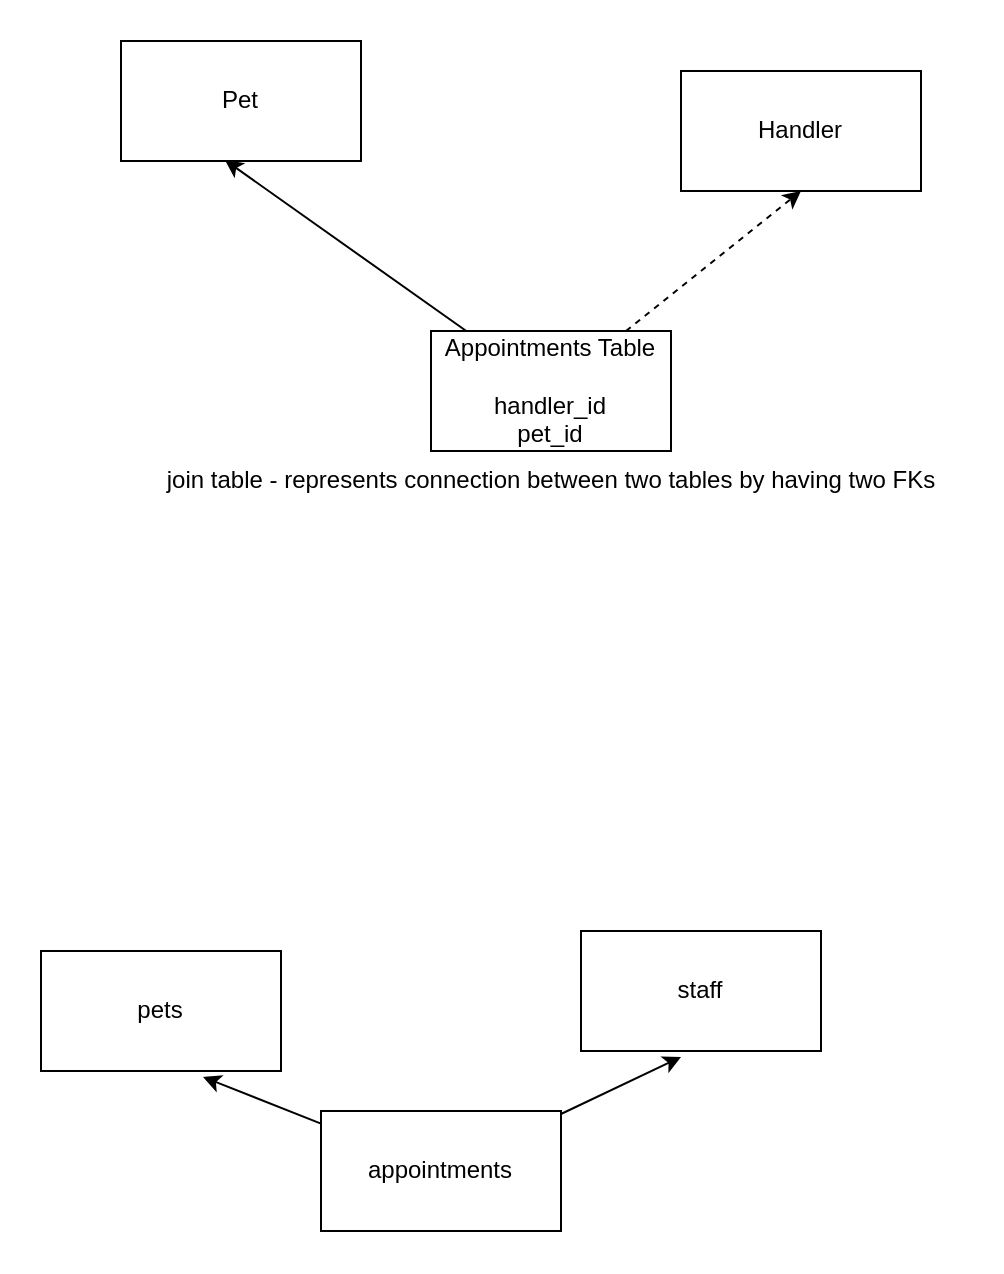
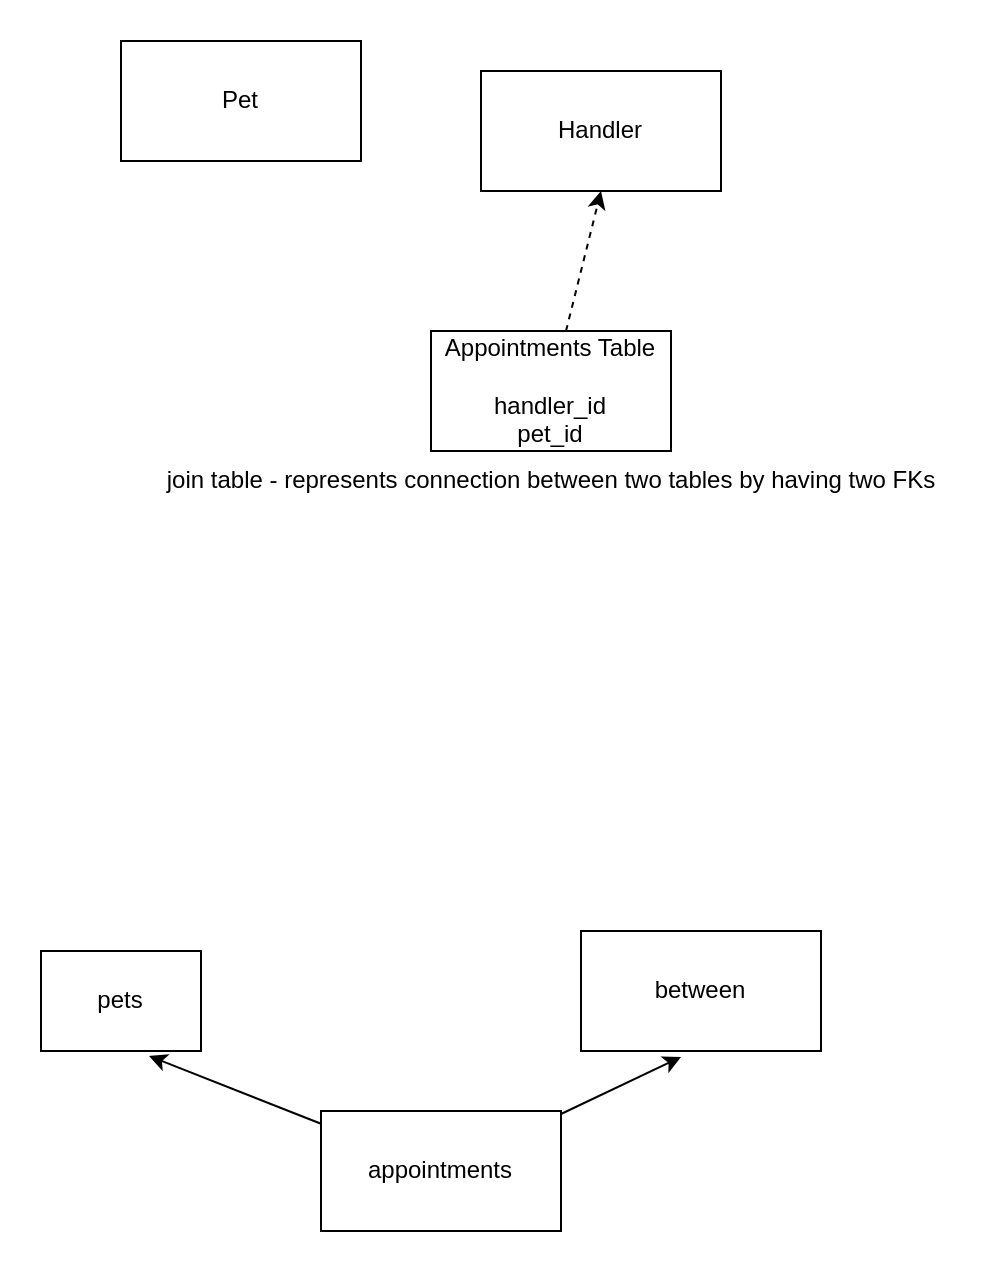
- <mxCell id="3" value="Handler" style="whiteSpace=wrap;html=1;" parent="1" vertex="1"><mxGeometry x="340" y="35" width="120" height="60" as="geometry" /></mxCell>
+ <mxCell id="3" value="Handler" style="whiteSpace=wrap;html=1;" parent="1" vertex="1"><mxGeometry x="240" y="35" width="120" height="60" as="geometry" /></mxCell>
- <mxCell id="5" style="edgeStyle=none;html=1;entryX=0.433;entryY=0.992;entryDx=0;entryDy=0;entryPerimeter=0;" parent="1" source="6" target="2" edge="1"><mxGeometry relative="1" as="geometry" /></mxCell>
- <mxCell id="11" value="staff" style="whiteSpace=wrap;html=1;" vertex="1" parent="1"><mxGeometry x="290" y="465" width="120" height="60" as="geometry" /></mxCell>
+ <mxCell id="11" value="between" style="whiteSpace=wrap;html=1;" vertex="1" parent="1"><mxGeometry x="290" y="465" width="120" height="60" as="geometry" /></mxCell>
- <mxCell id="12" value="pets" style="whiteSpace=wrap;html=1;" vertex="1" parent="1"><mxGeometry x="20" y="475" width="120" height="60" as="geometry" /></mxCell>
+ <mxCell id="12" value="pets" style="whiteSpace=wrap;html=1;" vertex="1" parent="1"><mxGeometry x="20" y="475" width="80" height="50" as="geometry" /></mxCell>
